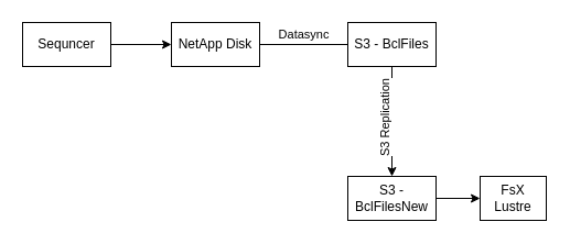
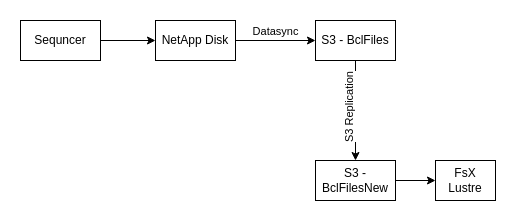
- <mxCell id="4" value="Datasync" style="edgeStyle=orthogonalEdgeStyle;rounded=0;orthogonalLoop=1;jettySize=auto;html=1;horizontal=1;verticalAlign=bottom;endArrow=none;" edge="1" parent="1" source="5" target="7"><mxGeometry relative="1" as="geometry" /></mxCell>
+ <mxCell id="4" value="Datasync" style="edgeStyle=orthogonalEdgeStyle;rounded=0;orthogonalLoop=1;jettySize=auto;html=1;horizontal=1;verticalAlign=bottom;" edge="1" parent="1" source="5" target="7"><mxGeometry relative="1" as="geometry" /></mxCell>
